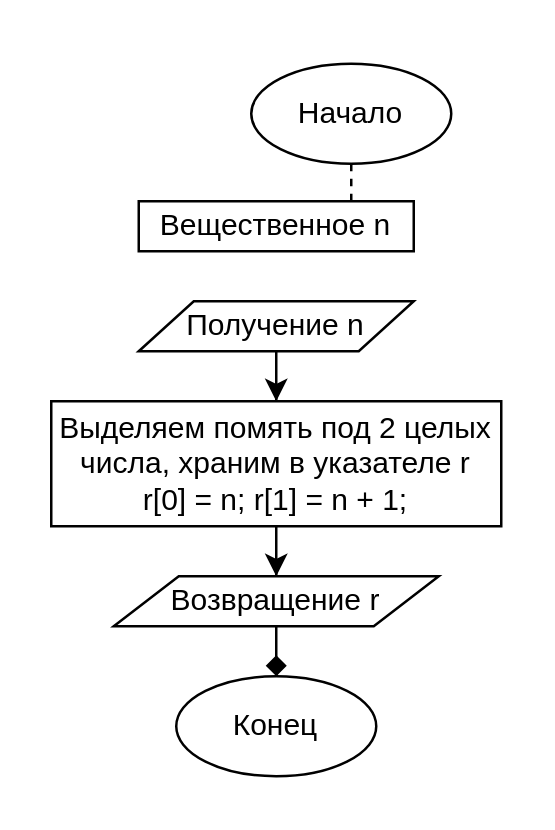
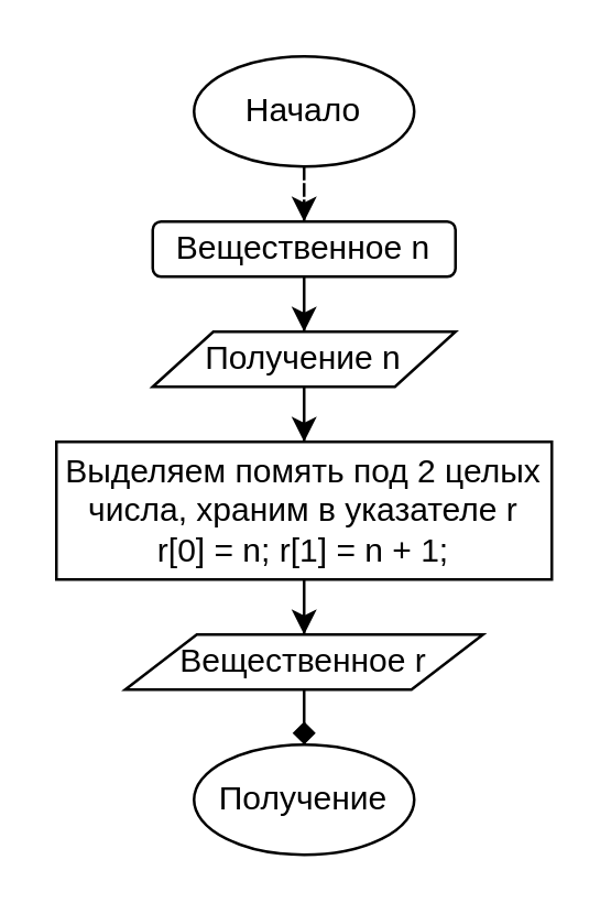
- <mxCell id="3" value="Начало" style="ellipse;whiteSpace=wrap;html=1;" vertex="1" parent="1"><mxGeometry x="100" y="25" width="80" height="40" as="geometry" /></mxCell>
+ <mxCell id="3" value="Начало" style="ellipse;whiteSpace=wrap;html=1;" vertex="1" parent="1"><mxGeometry x="70" y="20" width="80" height="40" as="geometry" /></mxCell>
- <mxCell id="5" value="Вещественное n" style="rounded=0;whiteSpace=wrap;html=1;" vertex="1" parent="1"><mxGeometry x="55" y="80" width="110" height="20" as="geometry" /></mxCell>
+ <mxCell id="5" value="Вещественное n" style="whiteSpace=wrap;html=1;rounded=1;" vertex="1" parent="1"><mxGeometry x="55" y="80" width="110" height="20" as="geometry" /></mxCell>
+ <mxCell id="4" style="edgeStyle=orthogonalEdgeStyle;rounded=0;orthogonalLoop=1;jettySize=auto;html=1;entryX=0.5;entryY=0;entryDx=0;entryDy=0;" edge="1" parent="1" source="5" target="7"><mxGeometry relative="1" as="geometry" /></mxCell>
- <mxCell id="9" value="Возвращение r" style="shape=parallelogram;perimeter=parallelogramPerimeter;whiteSpace=wrap;html=1;" vertex="1" parent="1"><mxGeometry x="45" y="230" width="130" height="20" as="geometry" /></mxCell>
+ <mxCell id="9" value="Вещественное r" style="shape=parallelogram;perimeter=parallelogramPerimeter;whiteSpace=wrap;html=1;" vertex="1" parent="1"><mxGeometry x="45" y="230" width="130" height="20" as="geometry" /></mxCell>
- <mxCell id="10" value="Конец" style="ellipse;whiteSpace=wrap;html=1;" vertex="1" parent="1"><mxGeometry x="70" y="270" width="80" height="40" as="geometry" /></mxCell>
+ <mxCell id="10" value="Получение" style="ellipse;whiteSpace=wrap;html=1;" vertex="1" parent="1"><mxGeometry x="70" y="270" width="80" height="40" as="geometry" /></mxCell>
